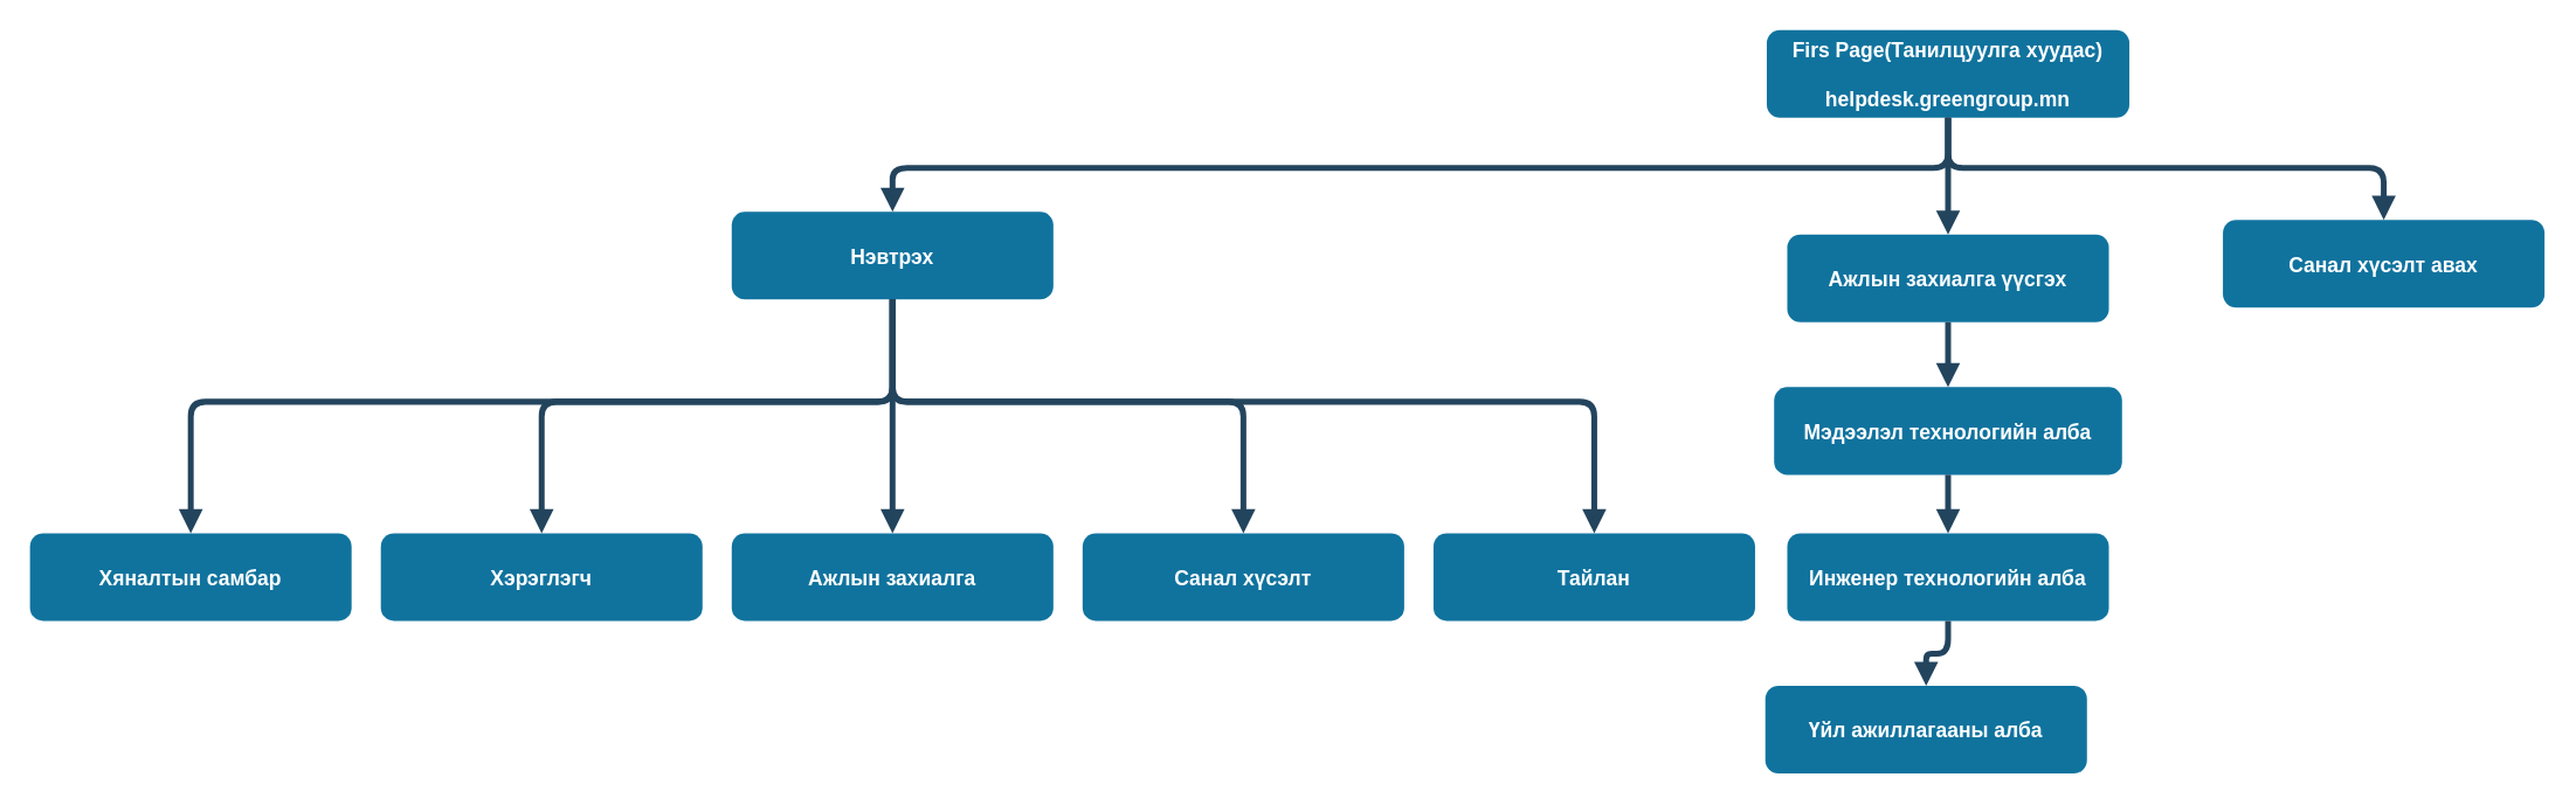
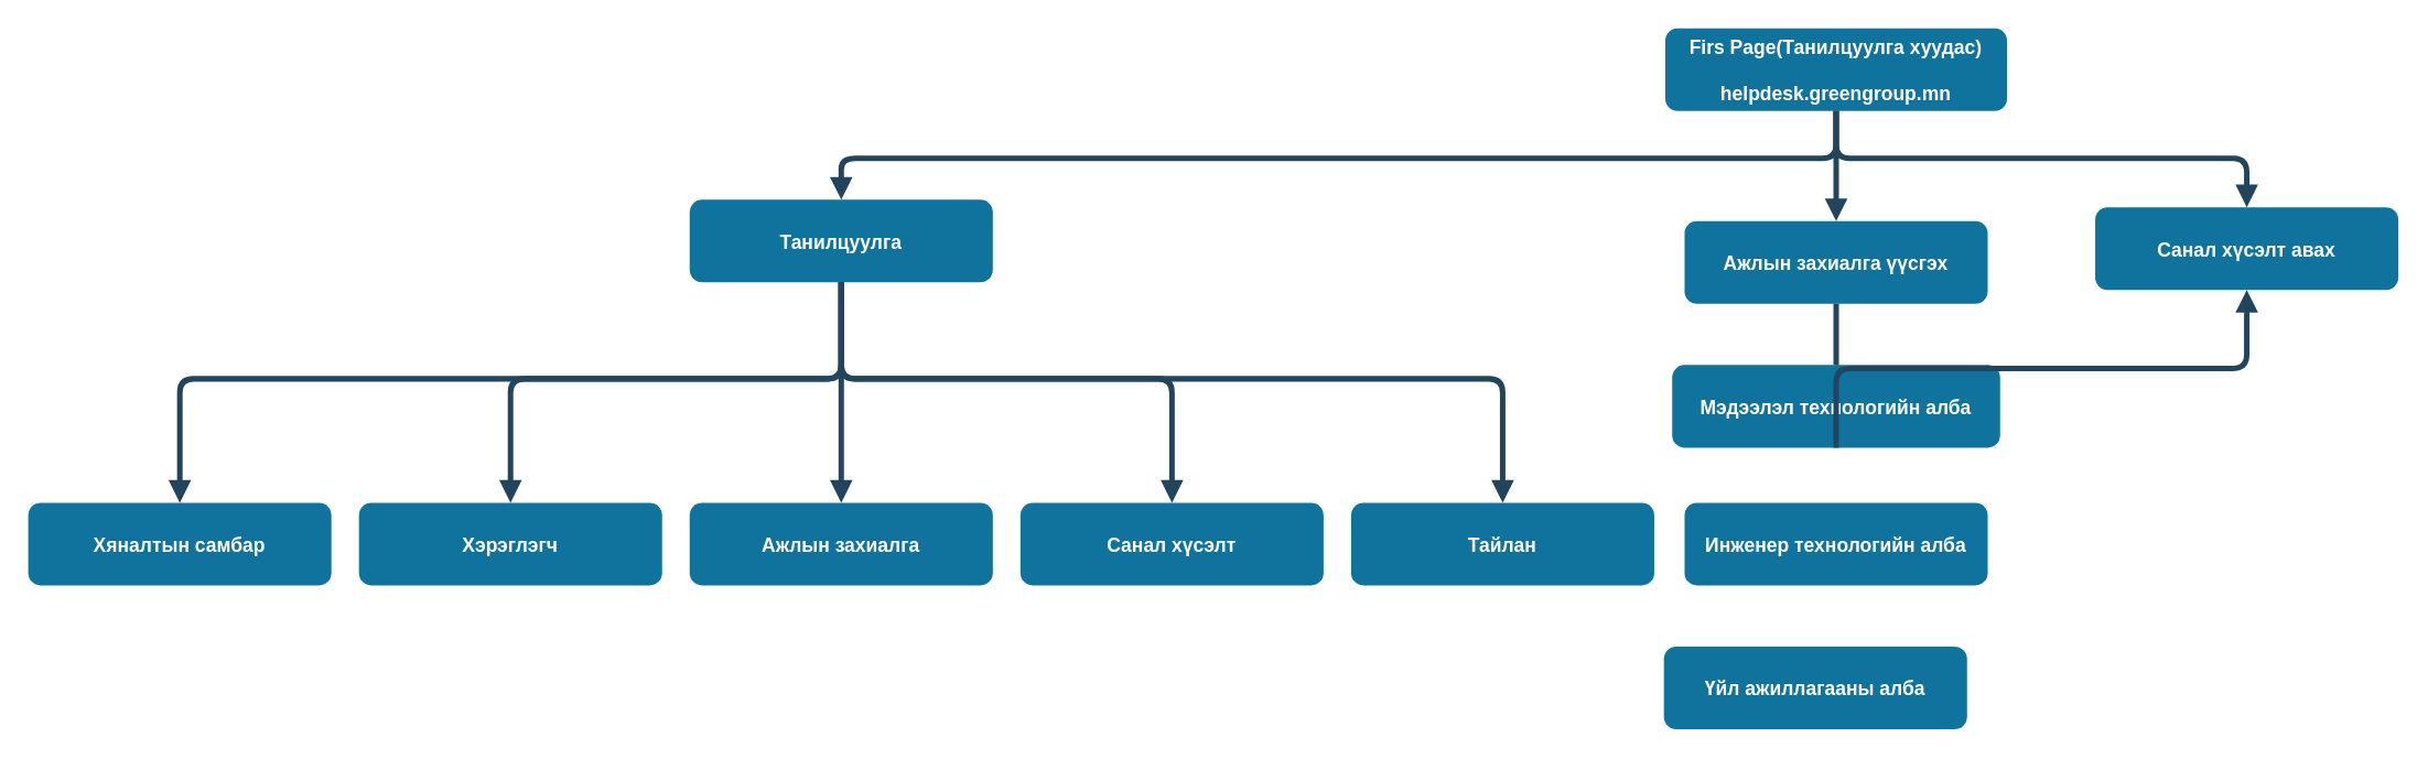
- <mxCell id="3" value="Нэвтрэх" style="rounded=1;fillColor=#10739E;strokeColor=none;shadow=0;gradientColor=none;fontStyle=1;fontColor=#FFFFFF;fontSize=14;" parent="1" vertex="1"><mxGeometry x="500" y="144.5" width="220" height="60" as="geometry" /></mxCell>
+ <mxCell id="3" value="Танилцуулга" style="rounded=1;fillColor=#10739E;strokeColor=none;shadow=0;gradientColor=none;fontStyle=1;fontColor=#FFFFFF;fontSize=14;" parent="1" vertex="1"><mxGeometry x="500" y="144.5" width="220" height="60" as="geometry" /></mxCell>
- <mxCell id="13" value="" style="edgeStyle=elbowEdgeStyle;elbow=vertical;strokeWidth=4;endArrow=block;endFill=1;fontStyle=1;strokeColor=#23445D;exitX=0.5;exitY=1;exitDx=0;exitDy=0;entryX=0.5;entryY=0;entryDx=0;entryDy=0;shadow=0;" edge="1" parent="1" source="6" target="10"><mxGeometry x="22" y="165.5" width="100" height="100" as="geometry"><mxPoint x="1330" y="224.5" as="sourcePoint" /><mxPoint x="1330" y="294.5" as="targetPoint" /></mxGeometry></mxCell>
+ <mxCell id="13" value="" style="edgeStyle=elbowEdgeStyle;elbow=vertical;strokeWidth=4;endArrow=none;endFill=1;fontStyle=1;strokeColor=#23445D;exitX=0.5;exitY=1;exitDx=0;exitDy=0;entryX=0.5;entryY=0;entryDx=0;entryDy=0;shadow=0;" edge="1" parent="1" source="6" target="10"><mxGeometry x="22" y="165.5" width="100" height="100" as="geometry"><mxPoint x="1330" y="224.5" as="sourcePoint" /><mxPoint x="1330" y="294.5" as="targetPoint" /></mxGeometry></mxCell>
- <mxCell id="17" value="" style="edgeStyle=elbowEdgeStyle;elbow=vertical;strokeWidth=4;endArrow=block;endFill=1;fontStyle=1;strokeColor=#23445D;entryX=0.5;entryY=0;entryDx=0;entryDy=0;exitX=0.5;exitY=1;exitDx=0;exitDy=0;shadow=0;" edge="1" parent="1" source="10" target="14"><mxGeometry x="22" y="165.5" width="100" height="100" as="geometry"><mxPoint x="1350" y="434.5" as="sourcePoint" /><mxPoint x="1342" y="479.5" as="targetPoint" /></mxGeometry></mxCell>
+ <mxCell id="17" value="" style="edgeStyle=elbowEdgeStyle;elbow=vertical;strokeWidth=4;endArrow=block;endFill=1;fontStyle=1;strokeColor=#23445D;exitX=0.5;exitY=1;exitDx=0;exitDy=0;shadow=0;" edge="1" parent="1" source="10" target="7"><mxGeometry x="22" y="165.5" width="100" height="100" as="geometry"><mxPoint x="1350" y="434.5" as="sourcePoint" /><mxPoint x="1342" y="479.5" as="targetPoint" /></mxGeometry></mxCell>
- <mxCell id="16" value="" style="edgeStyle=elbowEdgeStyle;elbow=vertical;strokeWidth=4;endArrow=block;endFill=1;fontStyle=1;strokeColor=#23445D;exitX=0.5;exitY=1;exitDx=0;exitDy=0;entryX=0.5;entryY=0;entryDx=0;entryDy=0;shadow=0;" edge="1" parent="1" source="14" target="15"><mxGeometry x="22" y="165.5" width="100" height="100" as="geometry"><mxPoint x="1330" y="429" as="sourcePoint" /><mxPoint x="1330" y="499" as="targetPoint" /></mxGeometry></mxCell>
